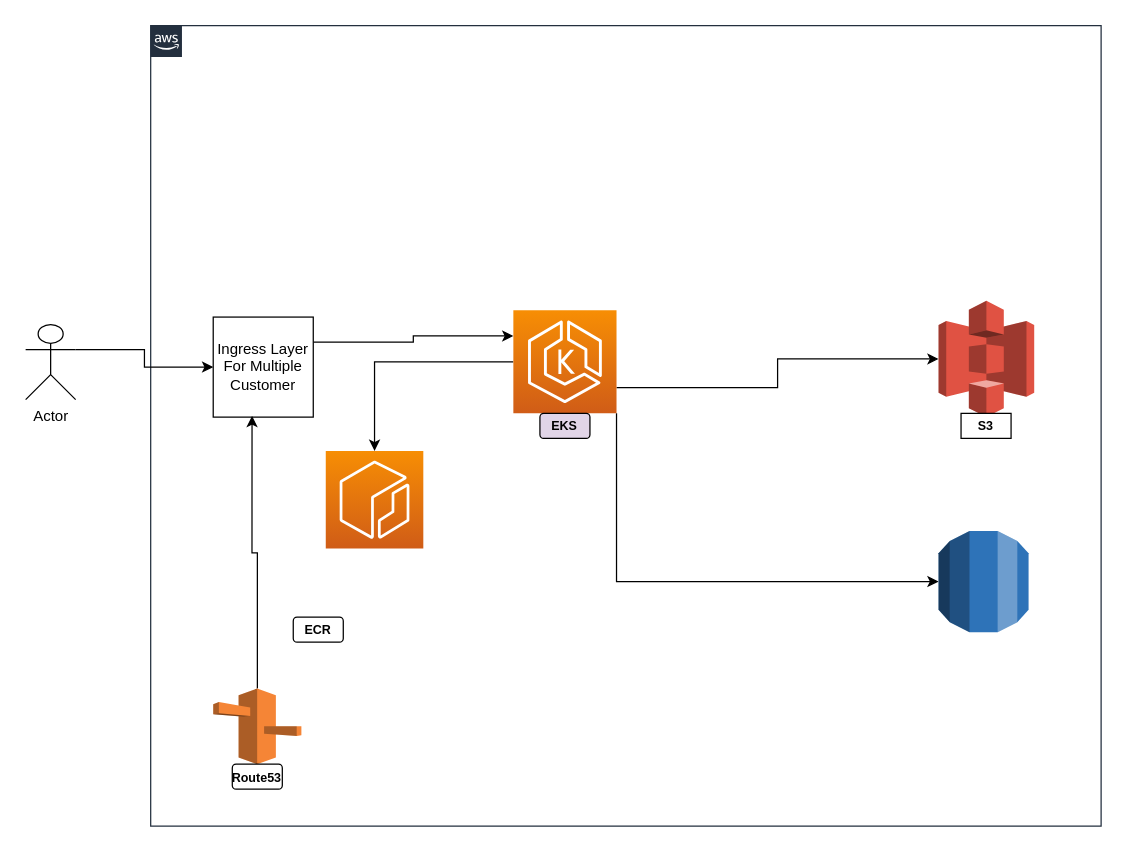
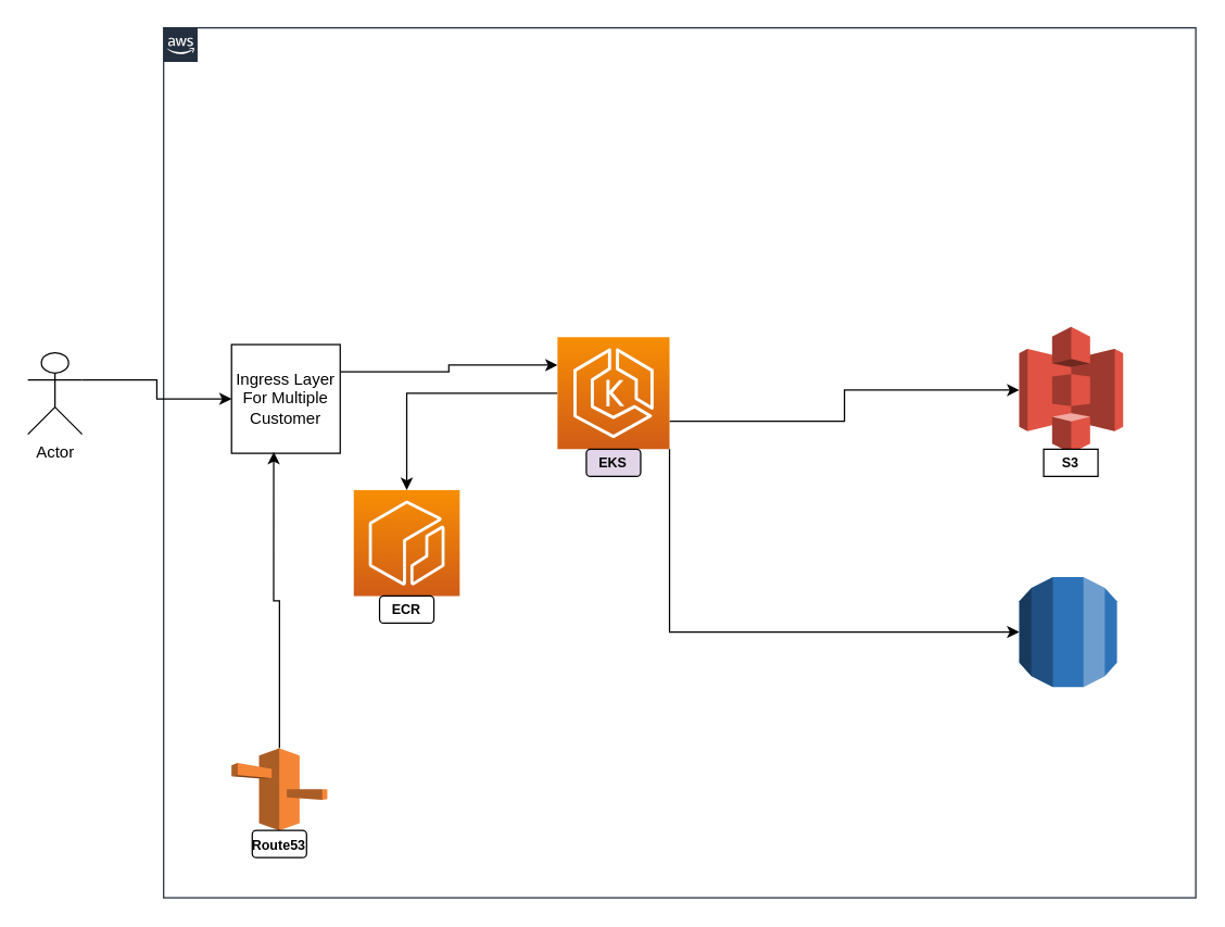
- <mxCell id="10" value="&lt;font size=&quot;1&quot;&gt;&lt;b&gt;ECR&lt;/b&gt;&lt;/font&gt;" style="rounded=1;whiteSpace=wrap;html=1;" parent="1" vertex="1"><mxGeometry x="234" y="493" width="40" height="20" as="geometry" /></mxCell>
+ <mxCell id="10" value="&lt;font size=&quot;1&quot;&gt;&lt;b&gt;ECR&lt;/b&gt;&lt;/font&gt;" style="rounded=1;whiteSpace=wrap;html=1;" parent="1" vertex="1"><mxGeometry x="279" y="438" width="40" height="20" as="geometry" /></mxCell>
